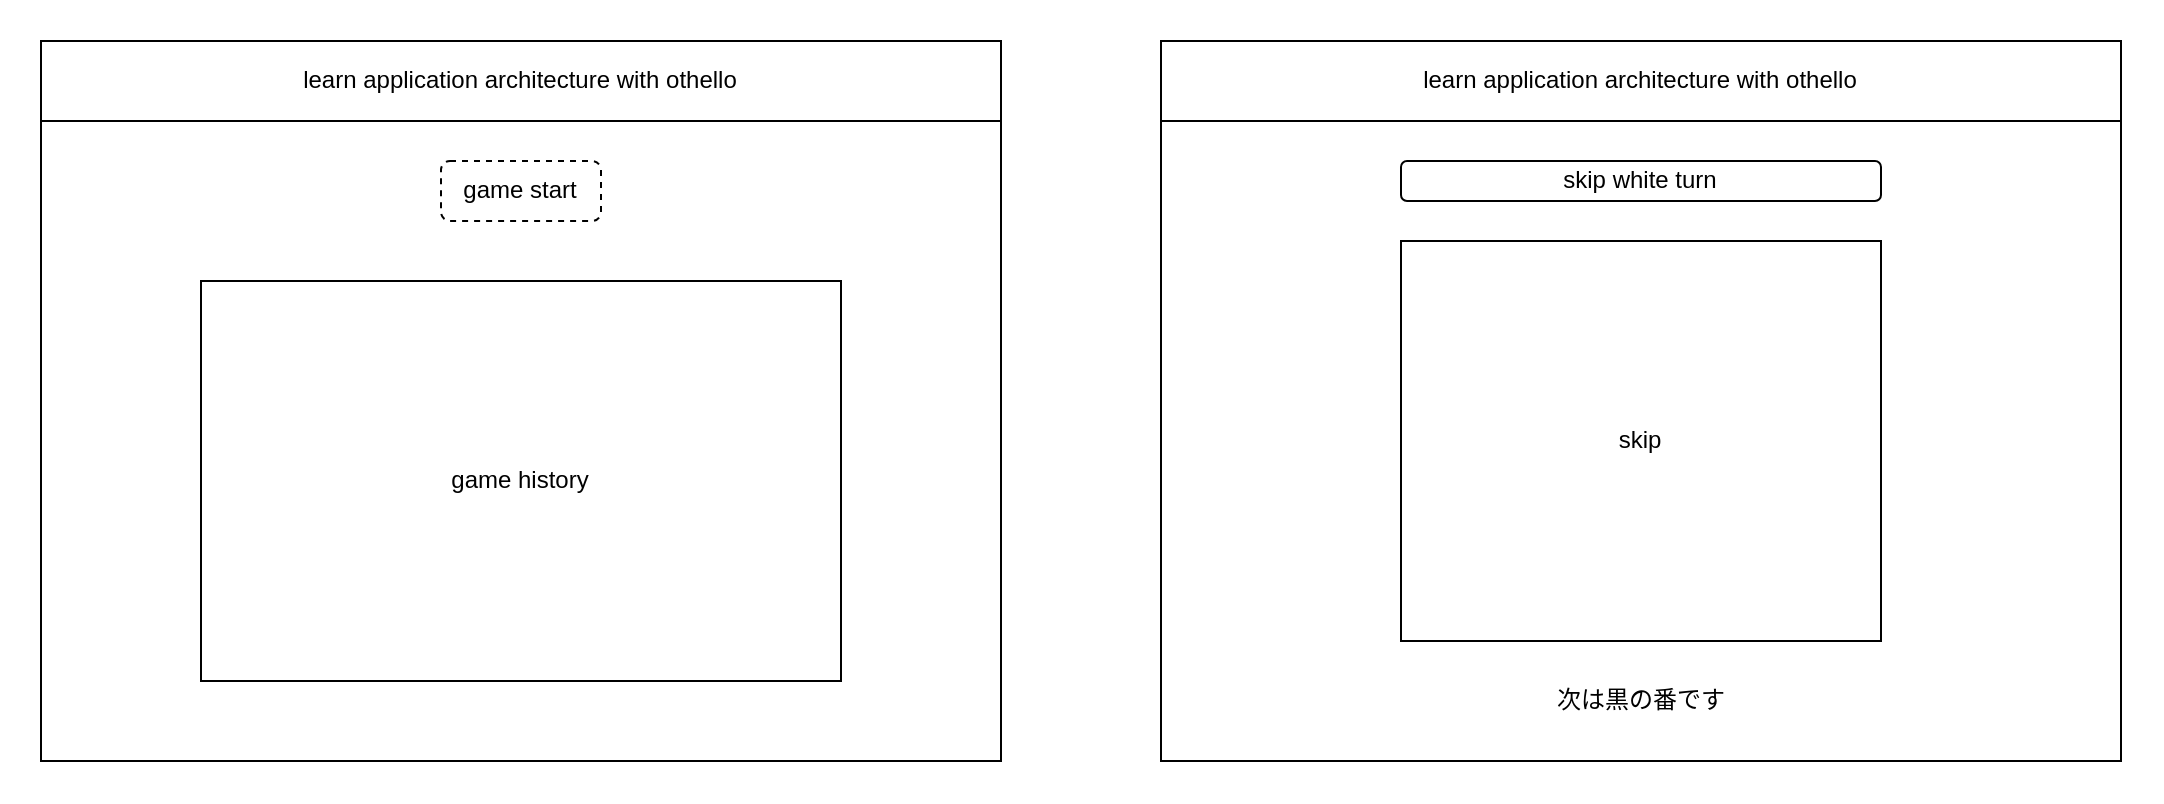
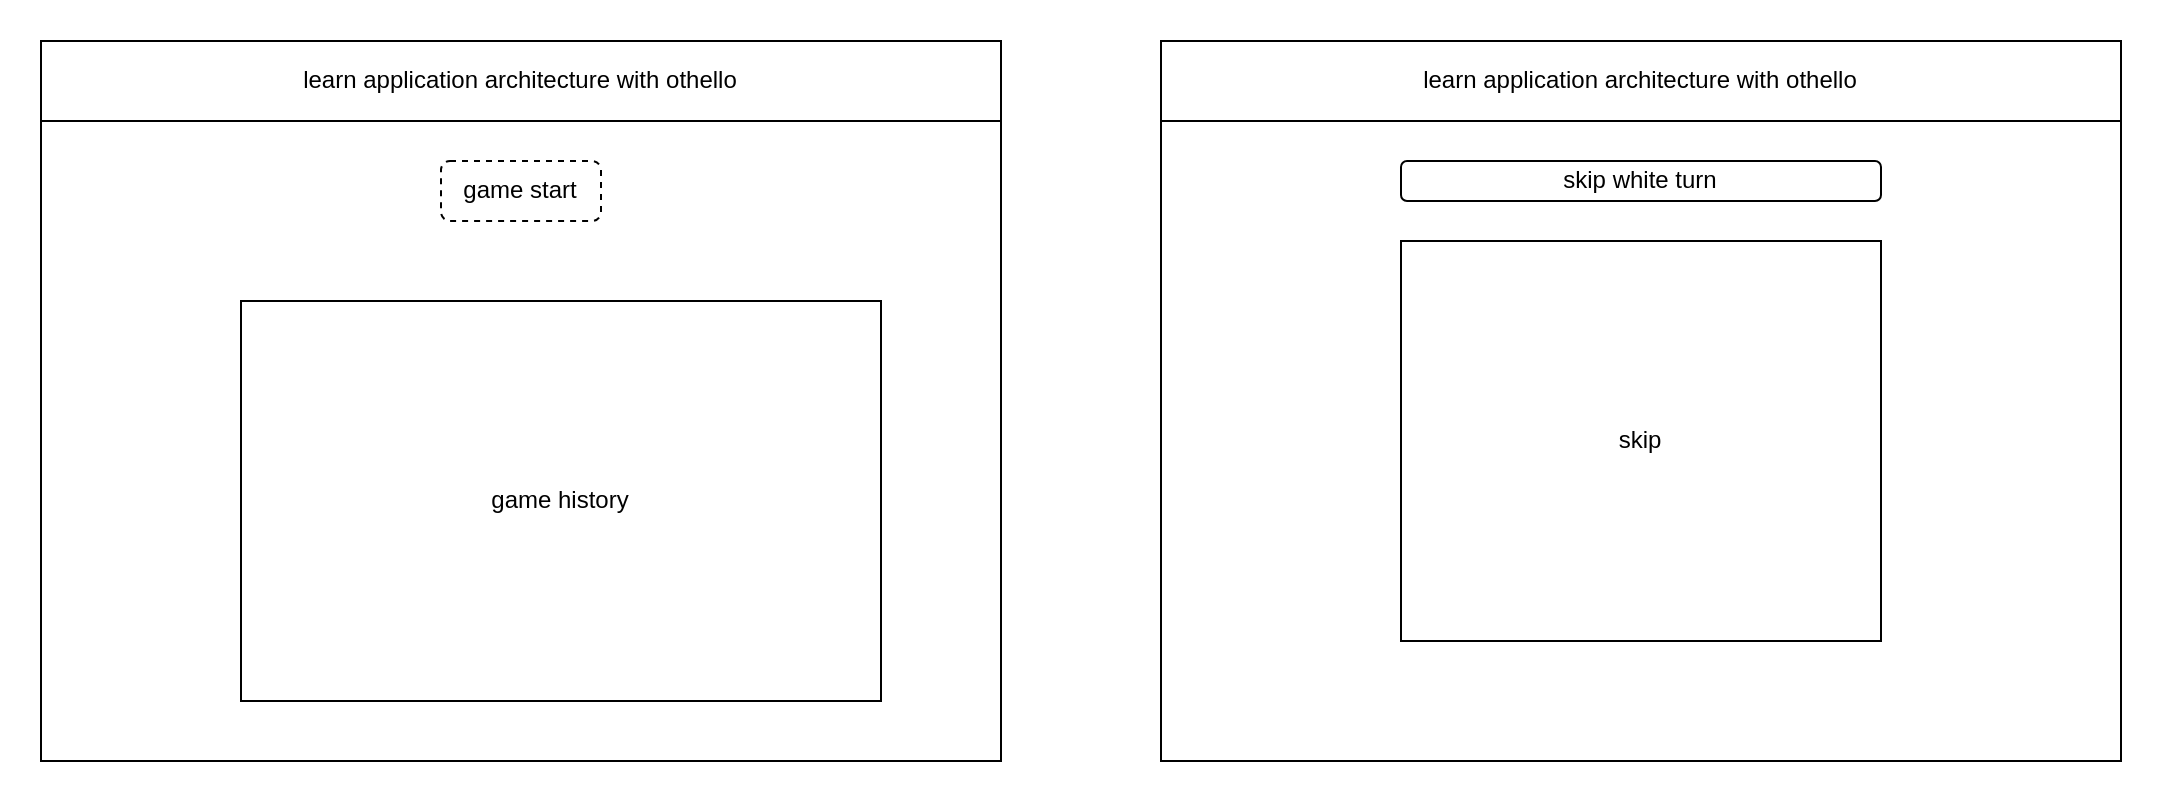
- <mxCell id="5" value="game history" style="rounded=0;whiteSpace=wrap;html=1;fillColor=none;" parent="1" vertex="1"><mxGeometry x="100" y="140" width="320" height="200" as="geometry" /></mxCell>
+ <mxCell id="5" value="game history" style="rounded=0;whiteSpace=wrap;html=1;fillColor=none;" parent="1" vertex="1"><mxGeometry x="120" y="150" width="320" height="200" as="geometry" /></mxCell>
- <mxCell id="10" value="次は黒の番です" style="text;html=1;align=center;verticalAlign=middle;resizable=0;points=[];autosize=1;strokeColor=none;fillColor=none;" parent="1" vertex="1"><mxGeometry x="770" y="340" width="100" height="20" as="geometry" /></mxCell>
